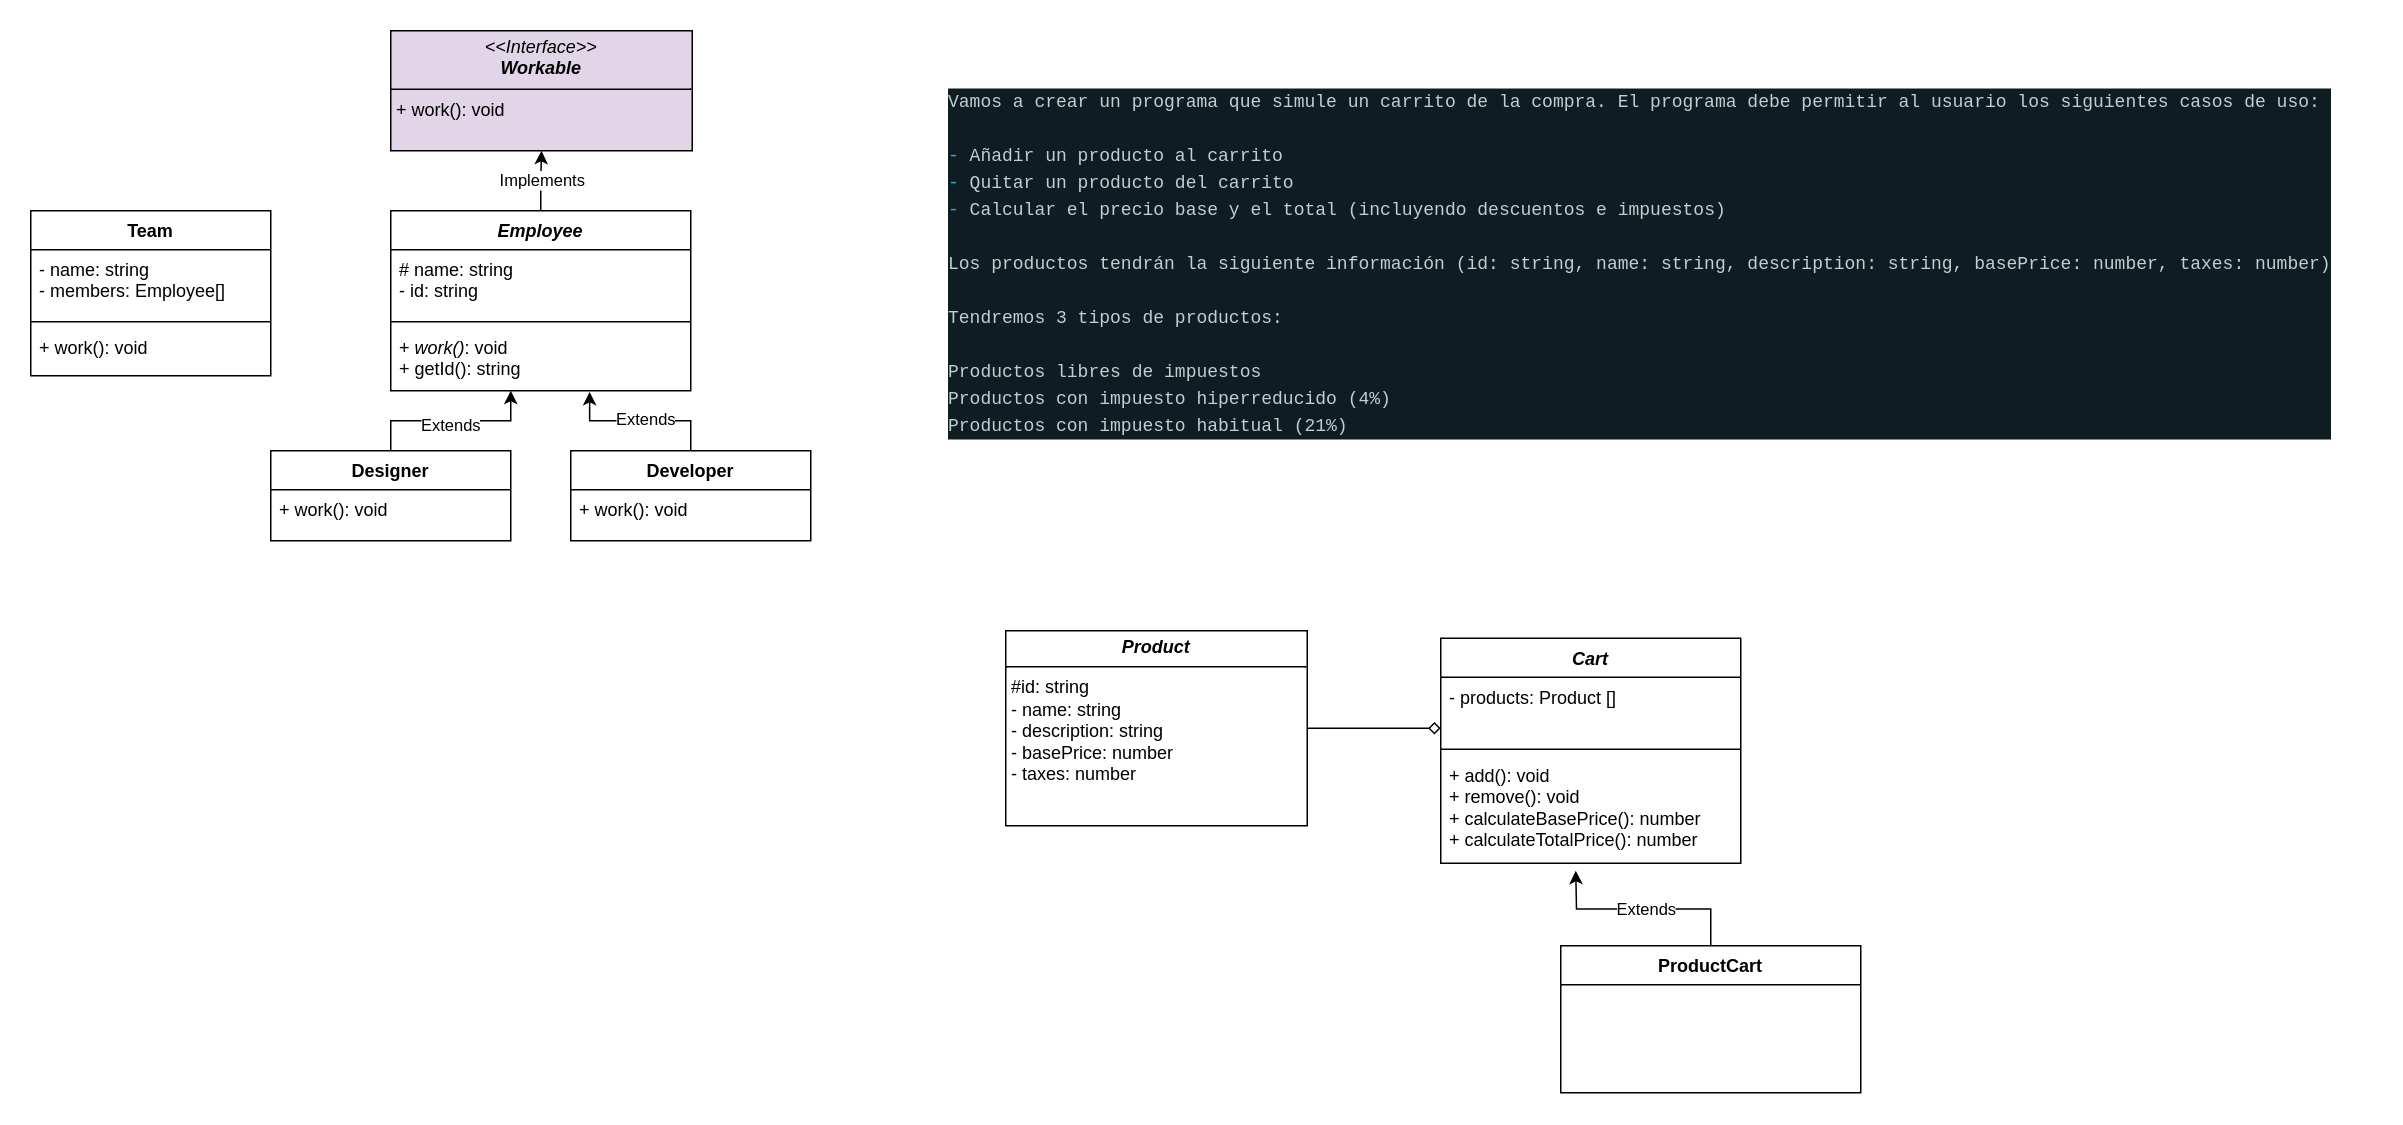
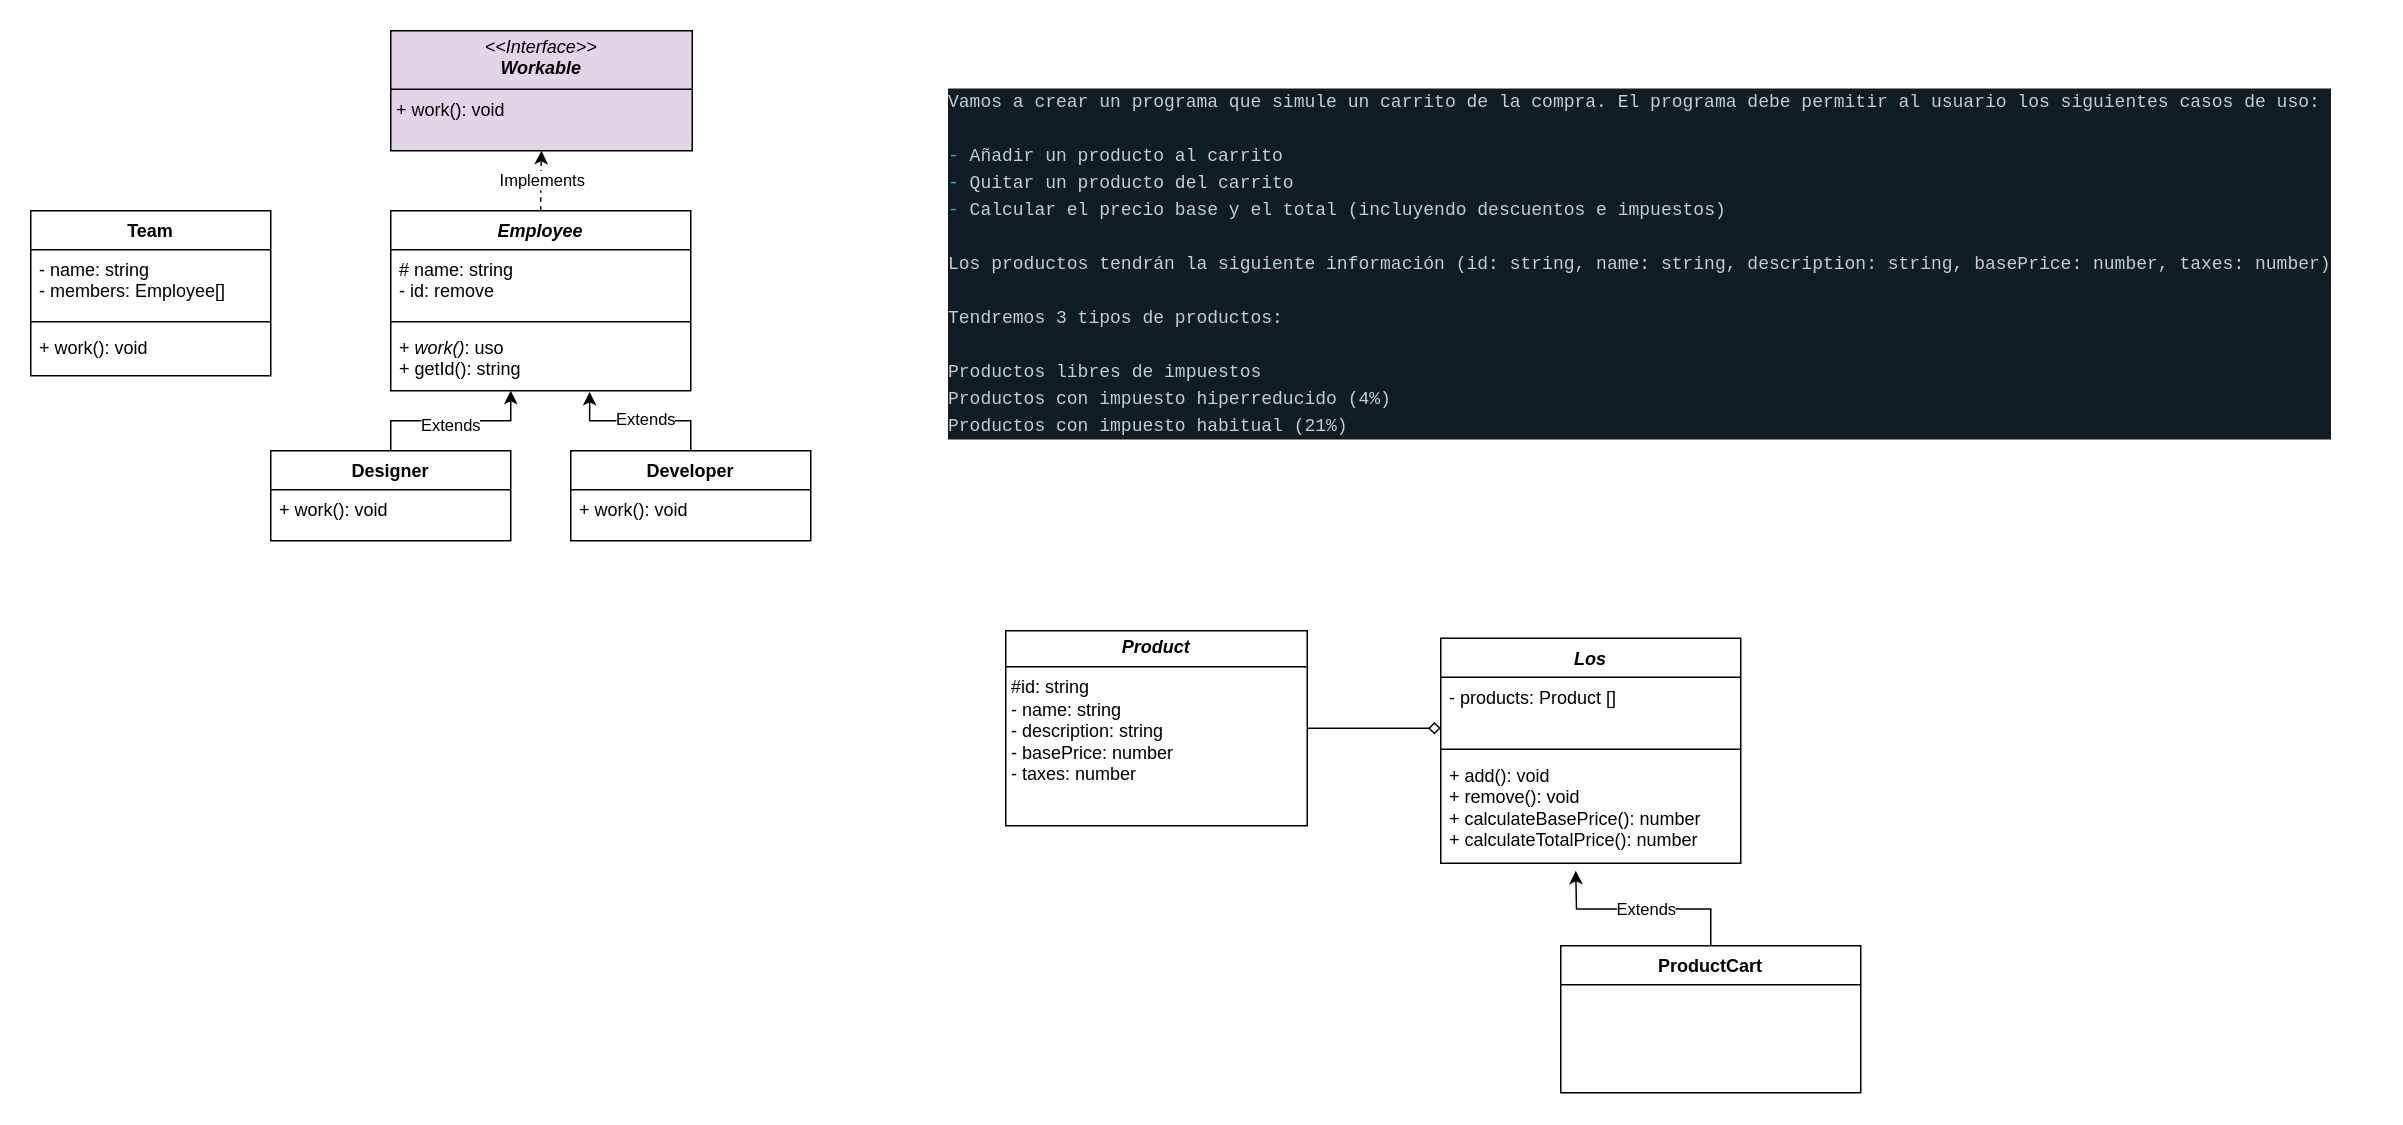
- <mxCell id="3" style="edgeStyle=orthogonalEdgeStyle;rounded=0;orthogonalLoop=1;jettySize=auto;html=1;entryX=0.5;entryY=1;entryDx=0;entryDy=0;" parent="1" source="5" target="2" edge="1"><mxGeometry relative="1" as="geometry" /></mxCell>
+ <mxCell id="3" style="edgeStyle=orthogonalEdgeStyle;rounded=0;orthogonalLoop=1;jettySize=auto;html=1;entryX=0.5;entryY=1;entryDx=0;entryDy=0;dashed=1;" parent="1" source="5" target="2" edge="1"><mxGeometry relative="1" as="geometry" /></mxCell>
- <mxCell id="6" value="# name: string&lt;div&gt;- id: string&lt;/div&gt;" style="text;strokeColor=none;fillColor=none;align=left;verticalAlign=top;spacingLeft=4;spacingRight=4;overflow=hidden;rotatable=0;points=[[0,0.5],[1,0.5]];portConstraint=eastwest;whiteSpace=wrap;html=1;" parent="5" vertex="1"><mxGeometry y="26" width="200" height="44" as="geometry" /></mxCell>
+ <mxCell id="6" value="# name: string&lt;div&gt;- id: remove&lt;/div&gt;" style="text;strokeColor=none;fillColor=none;align=left;verticalAlign=top;spacingLeft=4;spacingRight=4;overflow=hidden;rotatable=0;points=[[0,0.5],[1,0.5]];portConstraint=eastwest;whiteSpace=wrap;html=1;" parent="5" vertex="1"><mxGeometry y="26" width="200" height="44" as="geometry" /></mxCell>
- <mxCell id="8" value="+ &lt;i&gt;work()&lt;/i&gt;: void&lt;div&gt;+ getId(): string&lt;/div&gt;" style="text;strokeColor=none;fillColor=none;align=left;verticalAlign=top;spacingLeft=4;spacingRight=4;overflow=hidden;rotatable=0;points=[[0,0.5],[1,0.5]];portConstraint=eastwest;whiteSpace=wrap;html=1;" parent="5" vertex="1"><mxGeometry y="78" width="200" height="42" as="geometry" /></mxCell>
+ <mxCell id="8" value="+ &lt;i&gt;work()&lt;/i&gt;: uso&lt;div&gt;+ getId(): string&lt;/div&gt;" style="text;strokeColor=none;fillColor=none;align=left;verticalAlign=top;spacingLeft=4;spacingRight=4;overflow=hidden;rotatable=0;points=[[0,0.5],[1,0.5]];portConstraint=eastwest;whiteSpace=wrap;html=1;" parent="5" vertex="1"><mxGeometry y="78" width="200" height="42" as="geometry" /></mxCell>
- <mxCell id="23" value="&lt;i&gt;Cart&lt;/i&gt;" style="swimlane;fontStyle=1;align=center;verticalAlign=top;childLayout=stackLayout;horizontal=1;startSize=26;horizontalStack=0;resizeParent=1;resizeParentMax=0;resizeLast=0;collapsible=1;marginBottom=0;whiteSpace=wrap;html=1;" vertex="1" parent="1"><mxGeometry x="960" y="425" width="200" height="150" as="geometry" /></mxCell>
+ <mxCell id="23" value="&lt;i&gt;Los&lt;/i&gt;" style="swimlane;fontStyle=1;align=center;verticalAlign=top;childLayout=stackLayout;horizontal=1;startSize=26;horizontalStack=0;resizeParent=1;resizeParentMax=0;resizeLast=0;collapsible=1;marginBottom=0;whiteSpace=wrap;html=1;" vertex="1" parent="1"><mxGeometry x="960" y="425" width="200" height="150" as="geometry" /></mxCell>
